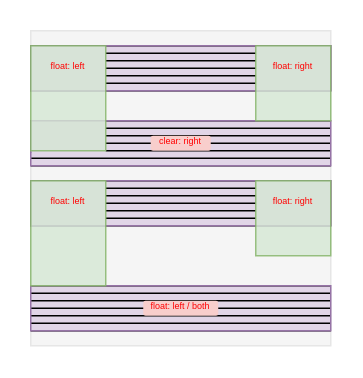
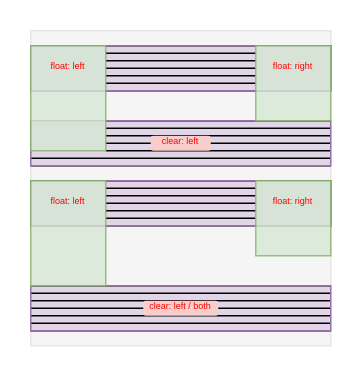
- <mxCell id="12" value="clear: right" style="rounded=1;whiteSpace=wrap;html=1;fontSize=6;verticalAlign=middle;horizontal=1;align=center;spacingBottom=2;fillColor=#f8cecc;fontColor=#FF0000;strokeColor=none;" vertex="1" parent="1"><mxGeometry x="100" y="90" width="40" height="10" as="geometry" /></mxCell>
+ <mxCell id="12" value="clear: left" style="rounded=1;whiteSpace=wrap;html=1;fontSize=6;verticalAlign=middle;horizontal=1;align=center;spacingBottom=2;fillColor=#f8cecc;fontColor=#FF0000;strokeColor=none;" vertex="1" parent="1"><mxGeometry x="100" y="90" width="40" height="10" as="geometry" /></mxCell>
- <mxCell id="21" value="float: left / both" style="rounded=1;whiteSpace=wrap;html=1;fontSize=6;verticalAlign=middle;horizontal=1;align=center;spacingBottom=2;fillColor=#f8cecc;fontColor=#FF0000;strokeColor=none;" vertex="1" parent="1"><mxGeometry x="95" y="200" width="50" height="10" as="geometry" /></mxCell>
+ <mxCell id="21" value="clear: left / both" style="rounded=1;whiteSpace=wrap;html=1;fontSize=6;verticalAlign=middle;horizontal=1;align=center;spacingBottom=2;fillColor=#f8cecc;fontColor=#FF0000;strokeColor=none;" vertex="1" parent="1"><mxGeometry x="95" y="200" width="50" height="10" as="geometry" /></mxCell>
